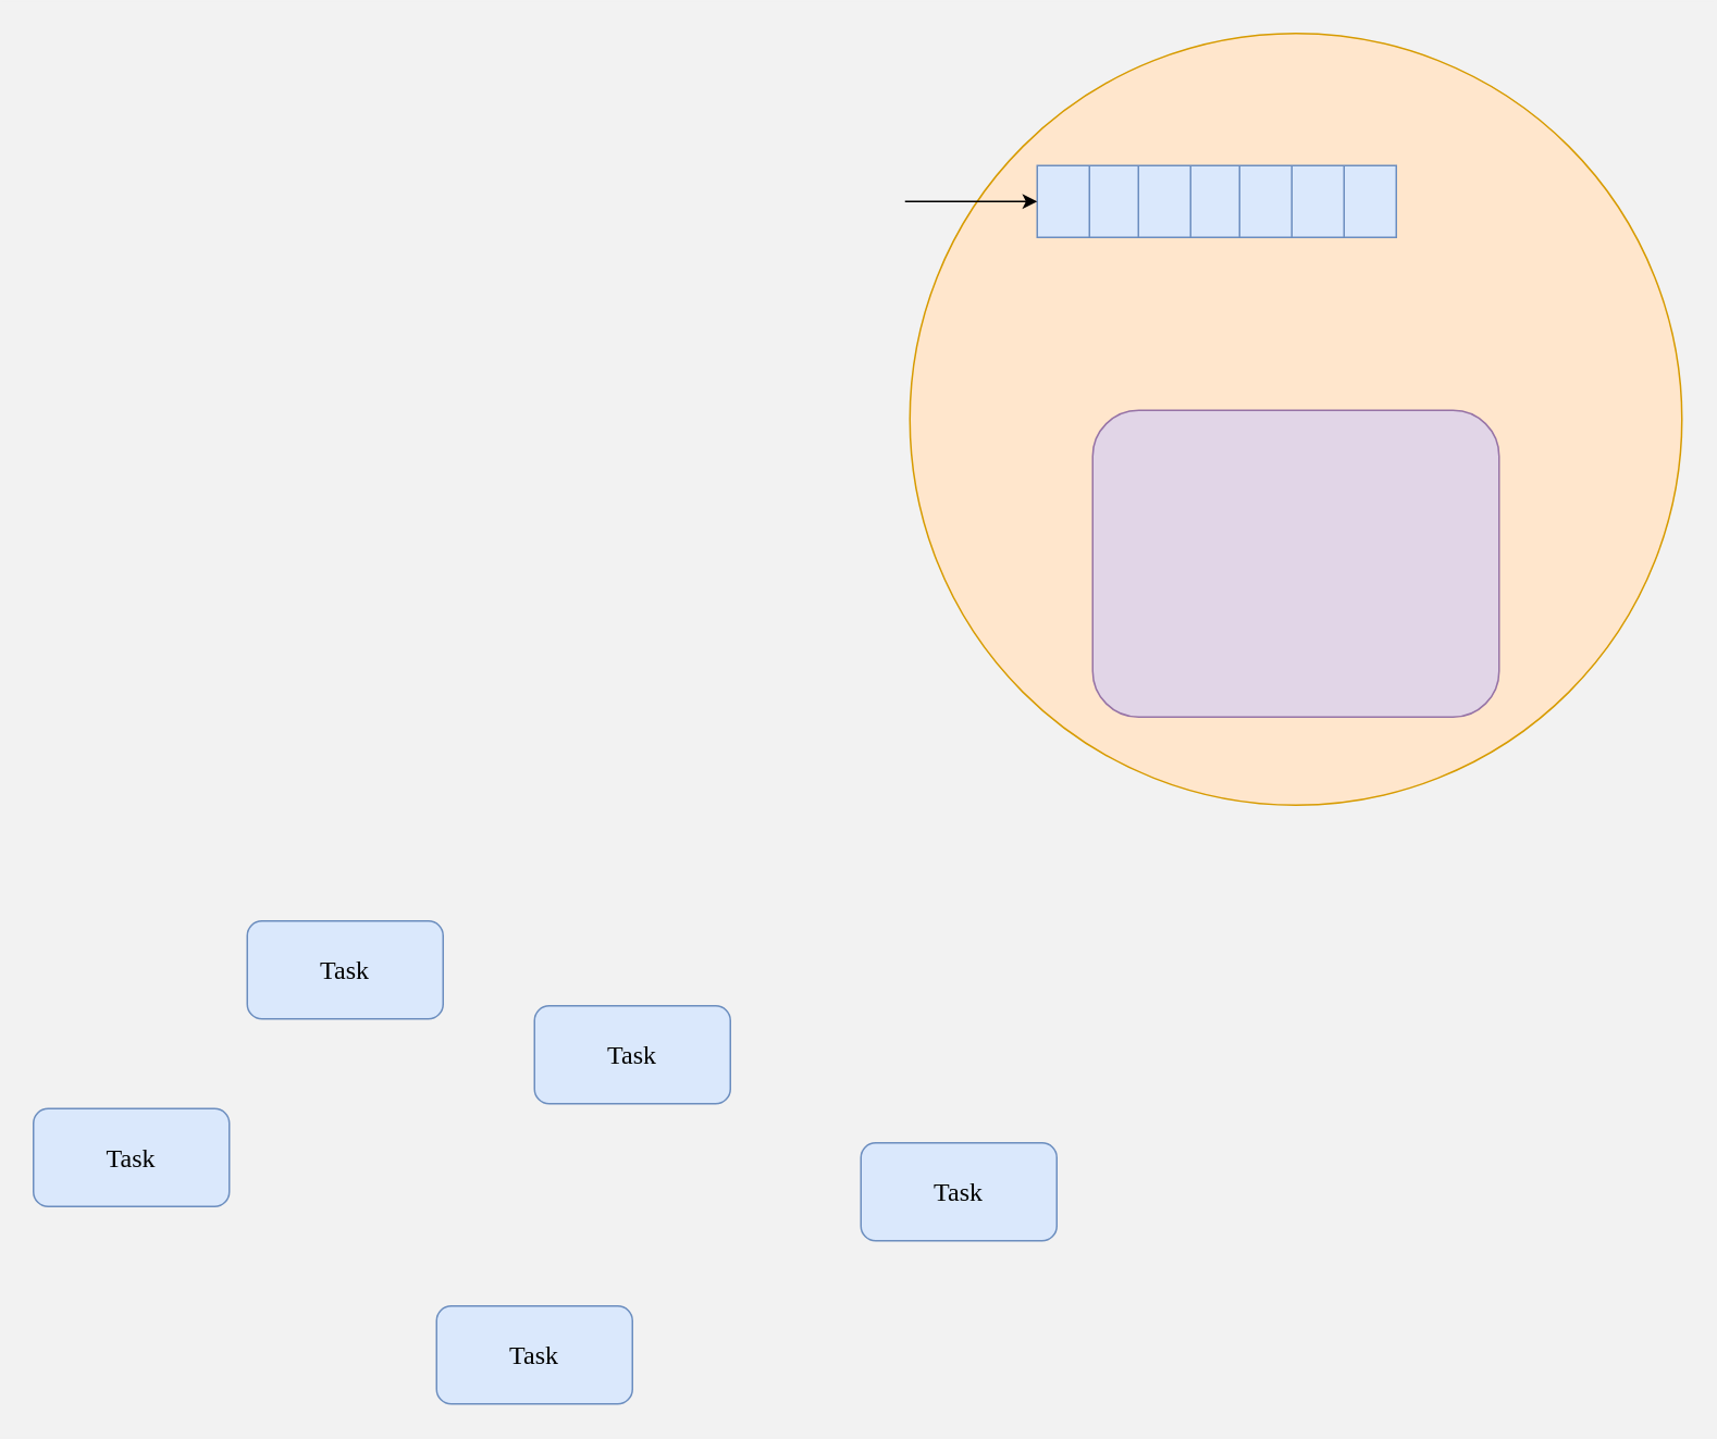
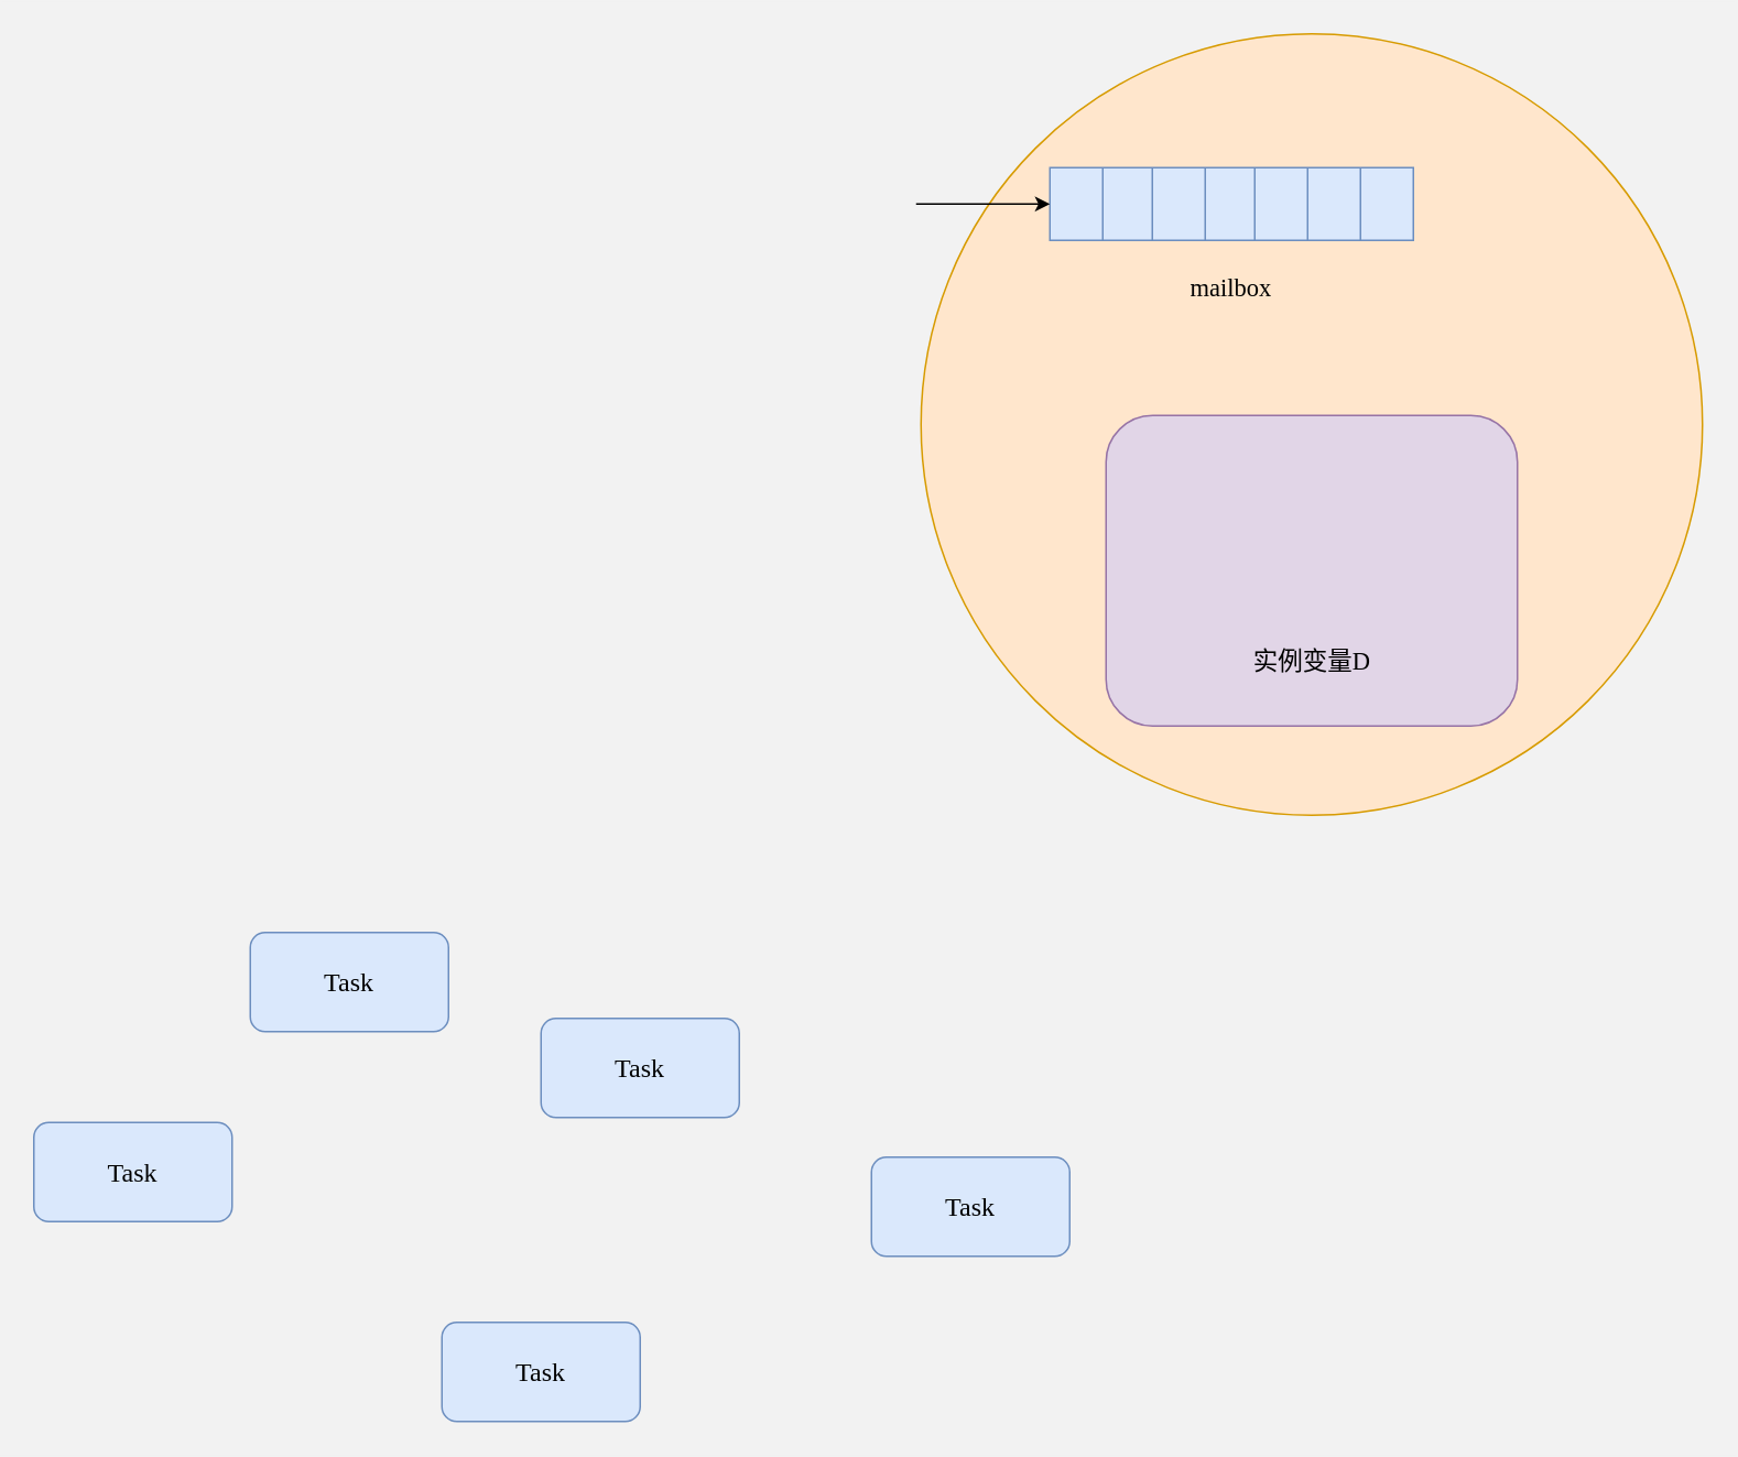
+ <mxCell id="19" value="mailbox" style="text;html=1;strokeColor=none;fillColor=none;align=center;verticalAlign=middle;whiteSpace=wrap;rounded=0;comic=1;fontSize=15;fontFamily=Comic Sans MS;" vertex="1" parent="1"><mxGeometry x="715" y="158" width="60" height="30" as="geometry" /></mxCell>
+ <mxCell id="20" value="实例变量D" style="text;html=1;strokeColor=none;fillColor=none;align=center;verticalAlign=middle;whiteSpace=wrap;rounded=0;comic=0;fontSize=15;fontFamily=Comic Sans MS;" vertex="1" parent="1"><mxGeometry x="748.5" y="383.5" width="90" height="30" as="geometry" /></mxCell>
